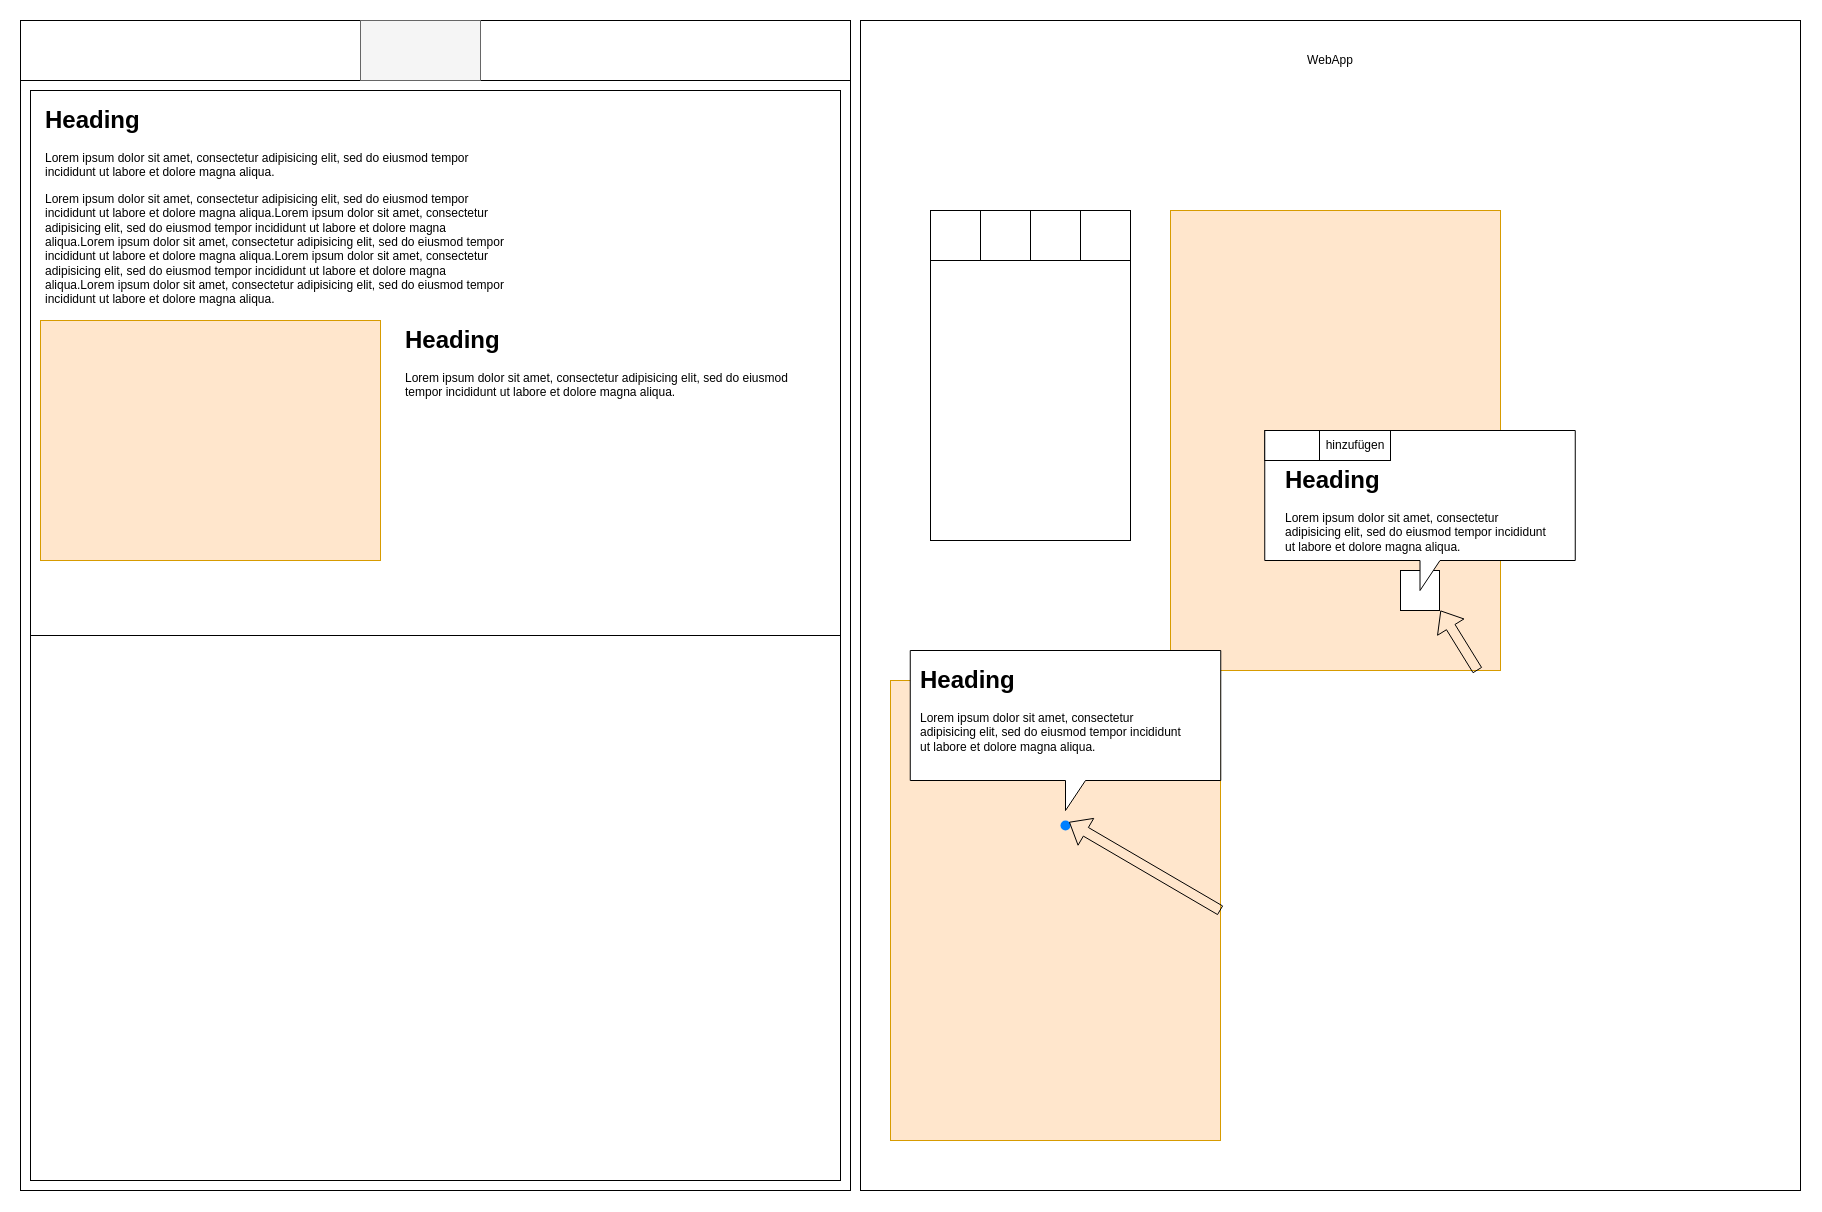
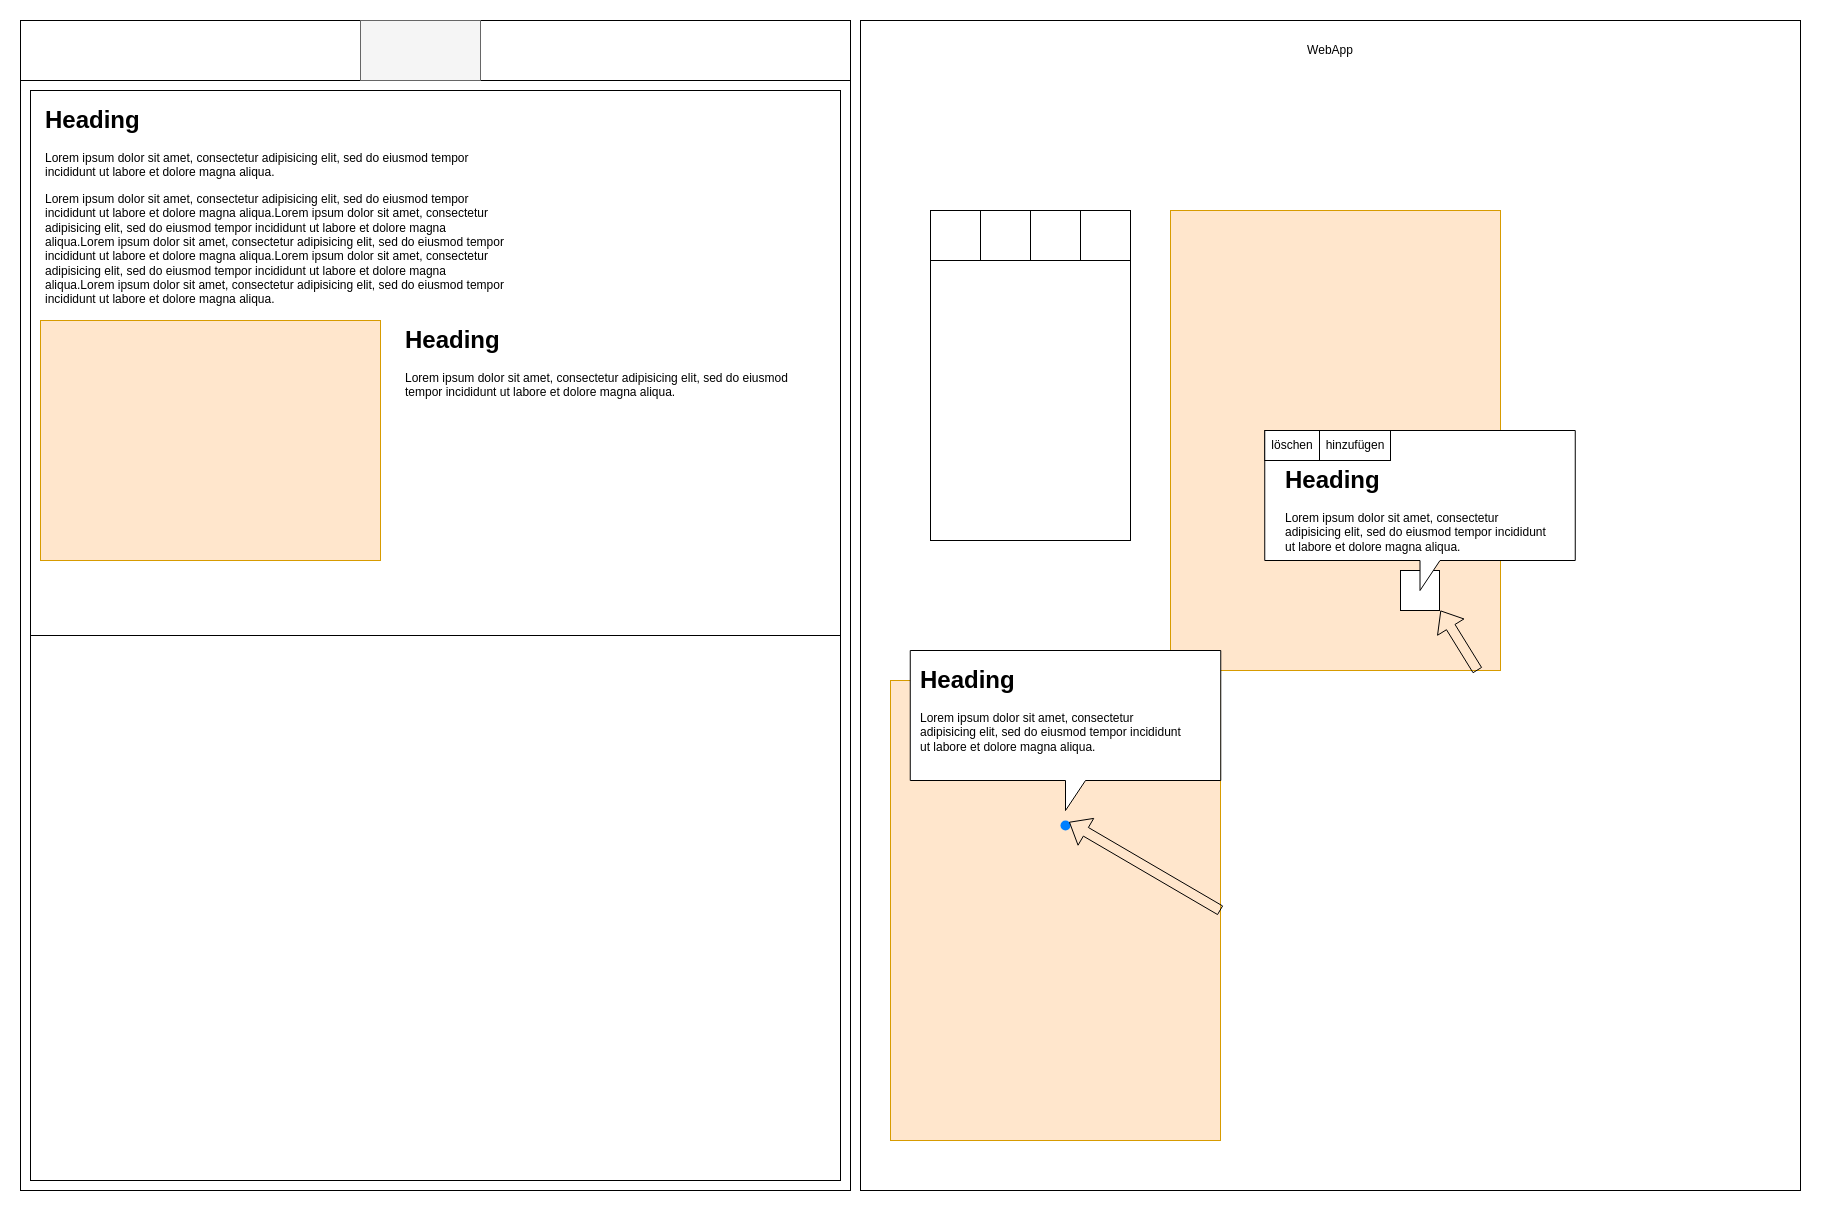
- <mxCell id="20" value="WebApp" style="text;html=1;strokeColor=none;fillColor=none;align=center;verticalAlign=middle;whiteSpace=wrap;rounded=0;" vertex="1" parent="1"><mxGeometry x="1310" y="50" width="40" height="20" as="geometry" /></mxCell>
+ <mxCell id="20" value="WebApp" style="text;html=1;strokeColor=none;fillColor=none;align=center;verticalAlign=middle;whiteSpace=wrap;rounded=0;" vertex="1" parent="1"><mxGeometry x="1310" y="40" width="40" height="20" as="geometry" /></mxCell>
+ <mxCell id="17" value="löschen" style="text;html=1;strokeColor=none;fillColor=none;align=center;verticalAlign=middle;whiteSpace=wrap;rounded=0;" vertex="1" parent="1"><mxGeometry x="1272.12" y="435" width="40" height="20" as="geometry" /></mxCell>
